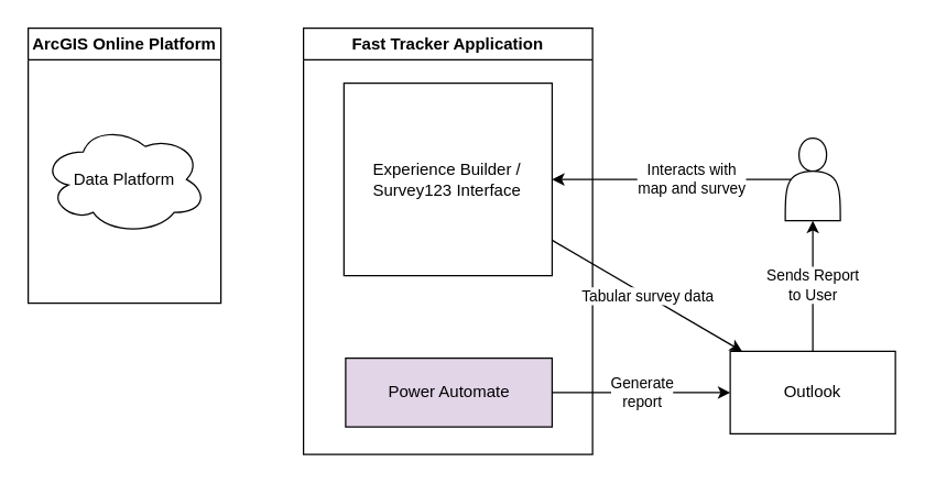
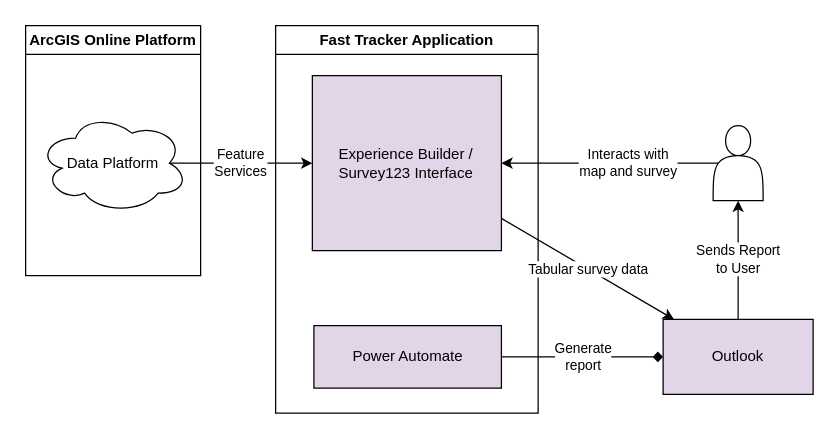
+ <mxCell id="4" value="Feature&lt;br&gt;Services" style="edgeStyle=none;rounded=1;html=1;entryX=0;entryY=0.5;entryDx=0;entryDy=0;exitX=0.875;exitY=0.5;exitDx=0;exitDy=0;exitPerimeter=0;" edge="1" parent="1" source="10" target="7"><mxGeometry x="-0.006" relative="1" as="geometry"><mxPoint x="337.906" y="108.317" as="sourcePoint" /><mxPoint as="offset" /></mxGeometry></mxCell>
- <mxCell id="7" value="Experience Builder / Survey123 Interface" style="rounded=0;whiteSpace=wrap;html=1;" vertex="1" parent="5"><mxGeometry x="29.38" y="40" width="151.25" height="140" as="geometry" /></mxCell>
+ <mxCell id="7" value="Experience Builder / Survey123 Interface" style="rounded=0;whiteSpace=wrap;html=1;fillColor=#e1d5e7;" vertex="1" parent="5"><mxGeometry x="29.38" y="40" width="151.25" height="140" as="geometry" /></mxCell>
- <mxCell id="11" value="Generate&lt;br&gt;report" style="edgeStyle=none;rounded=1;html=1;entryX=0;entryY=0.5;entryDx=0;entryDy=0;" edge="1" parent="1" source="8" target="13"><mxGeometry relative="1" as="geometry"><mxPoint x="540" y="285" as="targetPoint" /></mxGeometry></mxCell>
+ <mxCell id="11" value="Generate&lt;br&gt;report" style="edgeStyle=none;rounded=1;html=1;entryX=0;entryY=0.5;entryDx=0;entryDy=0;endArrow=diamond;" edge="1" parent="1" source="8" target="13"><mxGeometry relative="1" as="geometry"><mxPoint x="540" y="285" as="targetPoint" /></mxGeometry></mxCell>
- <mxCell id="13" value="Outlook" style="rounded=0;whiteSpace=wrap;html=1;" vertex="1" parent="1"><mxGeometry x="530" y="255" width="120" height="60" as="geometry" /></mxCell>
+ <mxCell id="13" value="Outlook" style="rounded=0;whiteSpace=wrap;html=1;fillColor=#e1d5e7;" vertex="1" parent="1"><mxGeometry x="530" y="255" width="120" height="60" as="geometry" /></mxCell>
